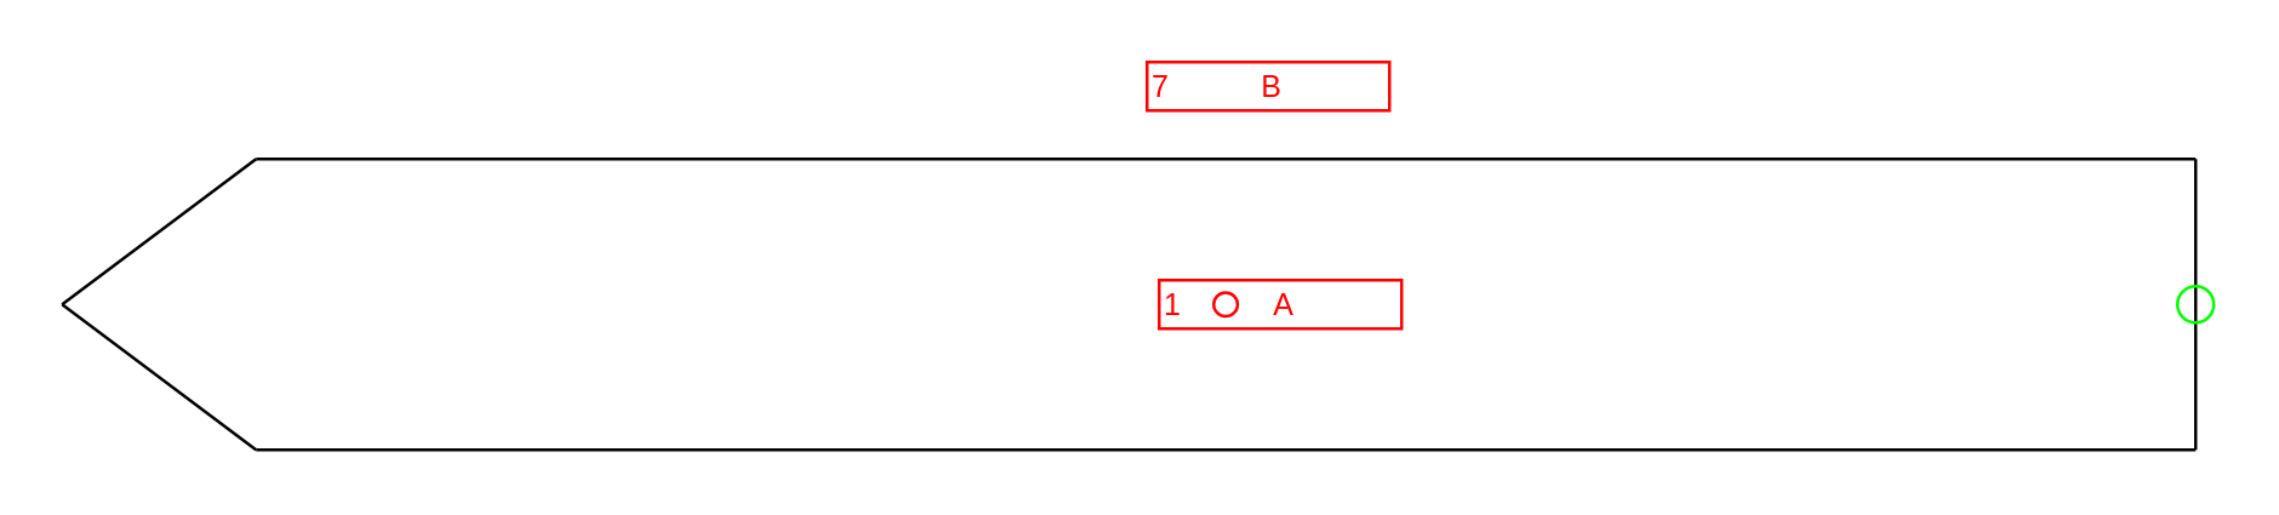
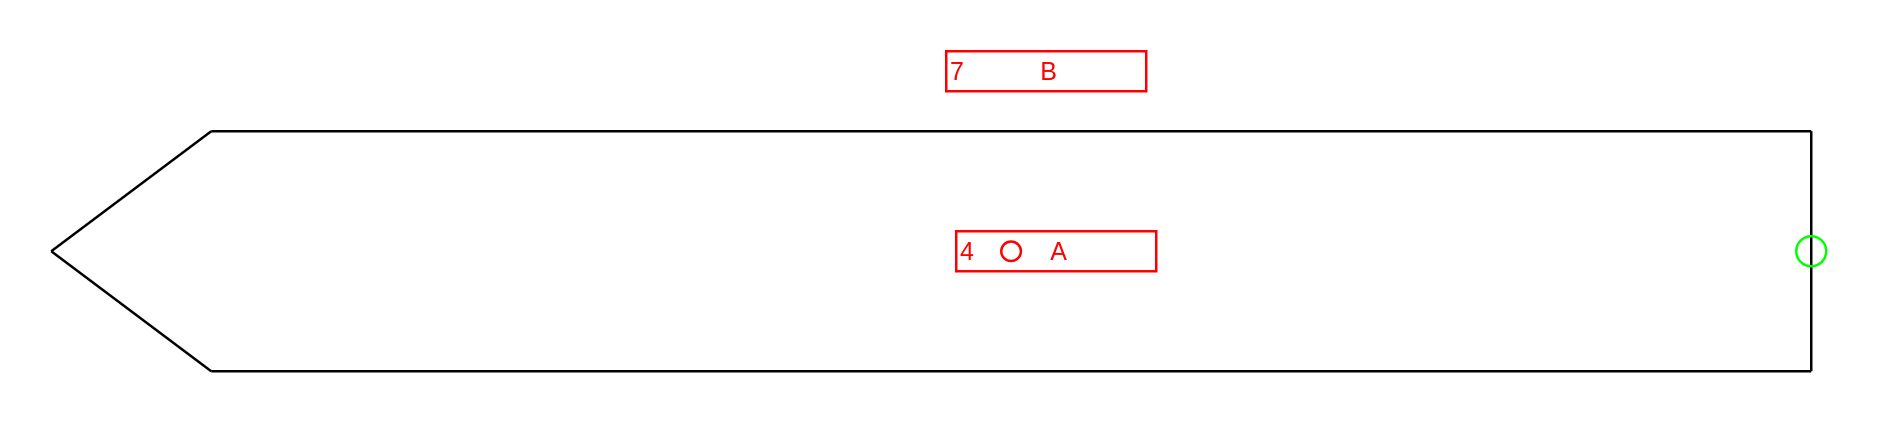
- <mxCell id="11" value="1&amp;nbsp; &amp;nbsp; &amp;nbsp; &amp;nbsp; &amp;nbsp; &amp;nbsp;A" style="rounded=0;whiteSpace=wrap;html=1;fillColor=none;strokeColor=#FF0000;fontColor=#FF0000;fontSize=10;align=left;" parent="10" vertex="1"><mxGeometry x="382" y="92" width="80" height="16" as="geometry" /></mxCell>
+ <mxCell id="11" value="4&amp;nbsp; &amp;nbsp; &amp;nbsp; &amp;nbsp; &amp;nbsp; &amp;nbsp;A" style="rounded=0;whiteSpace=wrap;html=1;fillColor=none;strokeColor=#FF0000;fontColor=#FF0000;fontSize=10;align=left;" parent="10" vertex="1"><mxGeometry x="382" y="92" width="80" height="16" as="geometry" /></mxCell>
